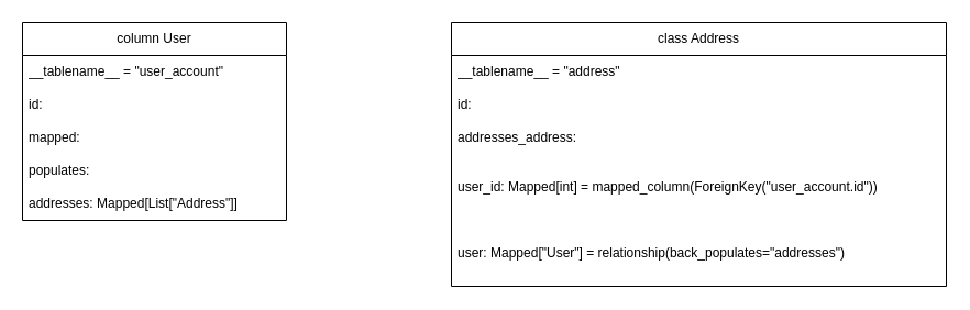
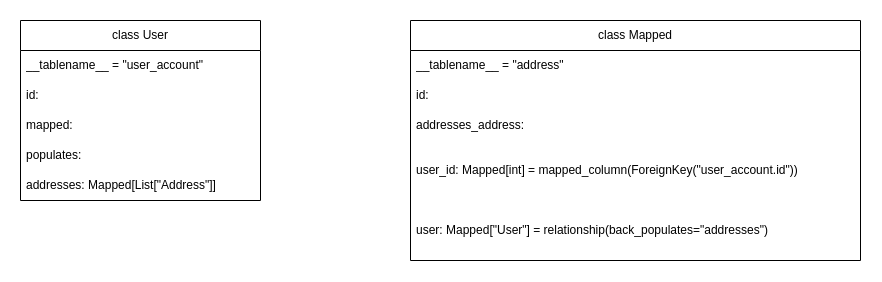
- <mxCell id="2" value="column&amp;nbsp;User" style="swimlane;fontStyle=0;childLayout=stackLayout;horizontal=1;startSize=30;horizontalStack=0;resizeParent=1;resizeParentMax=0;resizeLast=0;collapsible=1;marginBottom=0;whiteSpace=wrap;html=1;" vertex="1" parent="1"><mxGeometry x="20" y="20" width="240" height="180" as="geometry" /></mxCell>
+ <mxCell id="2" value="class&amp;nbsp;User" style="swimlane;fontStyle=0;childLayout=stackLayout;horizontal=1;startSize=30;horizontalStack=0;resizeParent=1;resizeParentMax=0;resizeLast=0;collapsible=1;marginBottom=0;whiteSpace=wrap;html=1;" vertex="1" parent="1"><mxGeometry x="20" y="20" width="240" height="180" as="geometry" /></mxCell>
- <mxCell id="8" value="class Address" style="swimlane;fontStyle=0;childLayout=stackLayout;horizontal=1;startSize=30;horizontalStack=0;resizeParent=1;resizeParentMax=0;resizeLast=0;collapsible=1;marginBottom=0;whiteSpace=wrap;html=1;" vertex="1" parent="1"><mxGeometry x="410" y="20" width="450" height="240" as="geometry" /></mxCell>
+ <mxCell id="8" value="class Mapped" style="swimlane;fontStyle=0;childLayout=stackLayout;horizontal=1;startSize=30;horizontalStack=0;resizeParent=1;resizeParentMax=0;resizeLast=0;collapsible=1;marginBottom=0;whiteSpace=wrap;html=1;" vertex="1" parent="1"><mxGeometry x="410" y="20" width="450" height="240" as="geometry" /></mxCell>
